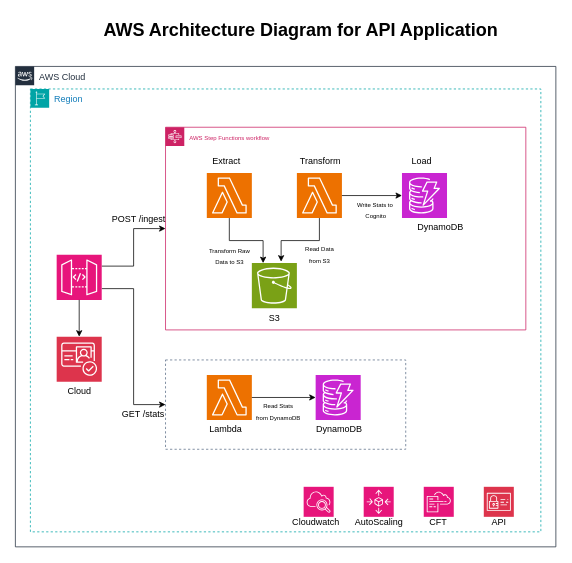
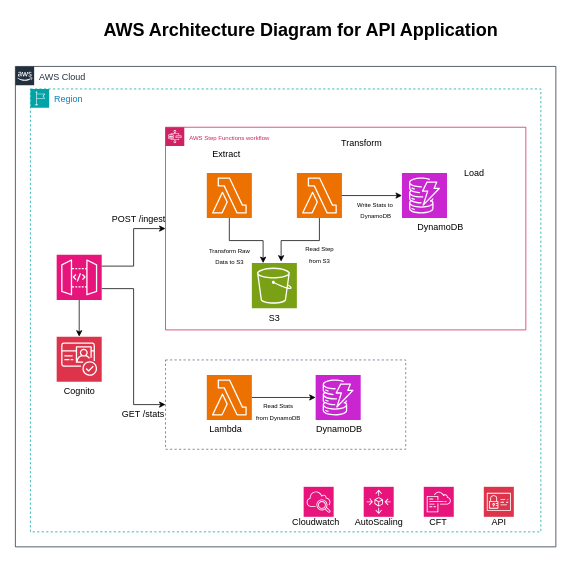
- <mxCell id="13" value="Extract" style="text;html=1;align=center;verticalAlign=middle;resizable=0;points=[];autosize=1;strokeColor=none;fillColor=none;" vertex="1" parent="1"><mxGeometry x="271" y="200" width="60" height="30" as="geometry" /></mxCell>
+ <mxCell id="13" value="Extract" style="text;html=1;align=center;verticalAlign=middle;resizable=0;points=[];autosize=1;strokeColor=none;fillColor=none;" vertex="1" parent="1"><mxGeometry x="271" y="190" width="60" height="30" as="geometry" /></mxCell>
- <mxCell id="14" value="Transform" style="text;html=1;align=center;verticalAlign=middle;resizable=0;points=[];autosize=1;strokeColor=none;fillColor=none;" vertex="1" parent="1"><mxGeometry x="386" y="200" width="80" height="30" as="geometry" /></mxCell>
+ <mxCell id="14" value="Transform" style="text;html=1;align=center;verticalAlign=middle;resizable=0;points=[];autosize=1;strokeColor=none;fillColor=none;" vertex="1" parent="1"><mxGeometry x="441" y="175" width="80" height="30" as="geometry" /></mxCell>
- <mxCell id="15" value="Load" style="text;html=1;align=center;verticalAlign=middle;resizable=0;points=[];autosize=1;strokeColor=none;fillColor=none;" vertex="1" parent="1"><mxGeometry x="536" y="200" width="50" height="30" as="geometry" /></mxCell>
+ <mxCell id="15" value="Load" style="text;html=1;align=center;verticalAlign=middle;resizable=0;points=[];autosize=1;strokeColor=none;fillColor=none;" vertex="1" parent="1"><mxGeometry x="606" y="215" width="50" height="30" as="geometry" /></mxCell>
- <mxCell id="19" value="&lt;font style=&quot;font-size: 8px;&quot;&gt;Write&amp;nbsp;&lt;/font&gt;&lt;font style=&quot;background-color: initial; font-size: 8px;&quot;&gt;Stats&amp;nbsp;&lt;/font&gt;&lt;span style=&quot;background-color: initial; font-size: 8px;&quot;&gt;to&amp;nbsp;&lt;/span&gt;&lt;div&gt;&lt;span style=&quot;font-size: 8px; background-color: initial;&quot;&gt;Cognito&lt;/span&gt;&lt;/div&gt;" style="text;html=1;align=center;verticalAlign=middle;resizable=0;points=[];autosize=1;strokeColor=none;fillColor=none;" vertex="1" parent="1"><mxGeometry x="465" y="259" width="70" height="40" as="geometry" /></mxCell>
+ <mxCell id="19" value="&lt;font style=&quot;font-size: 8px;&quot;&gt;Write&amp;nbsp;&lt;/font&gt;&lt;font style=&quot;background-color: initial; font-size: 8px;&quot;&gt;Stats&amp;nbsp;&lt;/font&gt;&lt;span style=&quot;background-color: initial; font-size: 8px;&quot;&gt;to&amp;nbsp;&lt;/span&gt;&lt;div&gt;&lt;span style=&quot;font-size: 8px; background-color: initial;&quot;&gt;DynamoDB&lt;/span&gt;&lt;/div&gt;" style="text;html=1;align=center;verticalAlign=middle;resizable=0;points=[];autosize=1;strokeColor=none;fillColor=none;" vertex="1" parent="1"><mxGeometry x="465" y="259" width="70" height="40" as="geometry" /></mxCell>
- <mxCell id="18" value="&lt;font style=&quot;font-size: 8px;&quot;&gt;Read&amp;nbsp;&lt;/font&gt;&lt;span style=&quot;font-size: 8px; background-color: initial;&quot;&gt;Data&lt;/span&gt;&lt;div&gt;&lt;font style=&quot;font-size: 8px;&quot;&gt;from S3&lt;/font&gt;&lt;/div&gt;" style="text;html=1;align=center;verticalAlign=middle;resizable=0;points=[];autosize=1;strokeColor=none;fillColor=none;" vertex="1" parent="1"><mxGeometry x="395" y="318" width="60" height="40" as="geometry" /></mxCell>
+ <mxCell id="18" value="&lt;font style=&quot;font-size: 8px;&quot;&gt;Read&amp;nbsp;&lt;/font&gt;&lt;span style=&quot;font-size: 8px; background-color: initial;&quot;&gt;Step&lt;/span&gt;&lt;div&gt;&lt;font style=&quot;font-size: 8px;&quot;&gt;from S3&lt;/font&gt;&lt;/div&gt;" style="text;html=1;align=center;verticalAlign=middle;resizable=0;points=[];autosize=1;strokeColor=none;fillColor=none;" vertex="1" parent="1"><mxGeometry x="395" y="318" width="60" height="40" as="geometry" /></mxCell>
- <mxCell id="33" value="Cloud" style="text;html=1;align=center;verticalAlign=middle;resizable=0;points=[];autosize=1;strokeColor=none;fillColor=none;" vertex="1" parent="31"><mxGeometry x="35" y="388" width="60" height="30" as="geometry" /></mxCell>
+ <mxCell id="33" value="Cognito" style="text;html=1;align=center;verticalAlign=middle;resizable=0;points=[];autosize=1;strokeColor=none;fillColor=none;" vertex="1" parent="31"><mxGeometry x="35" y="388" width="60" height="30" as="geometry" /></mxCell>
